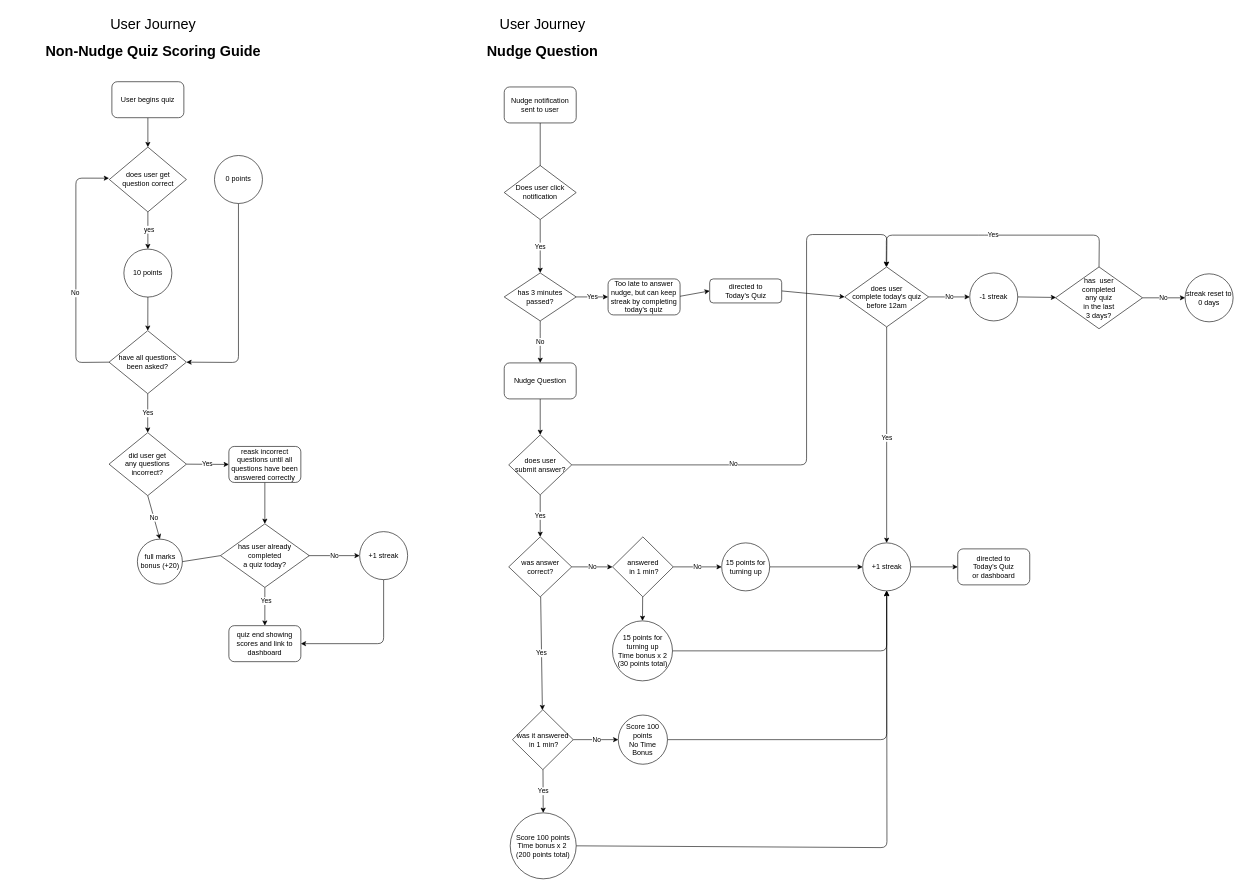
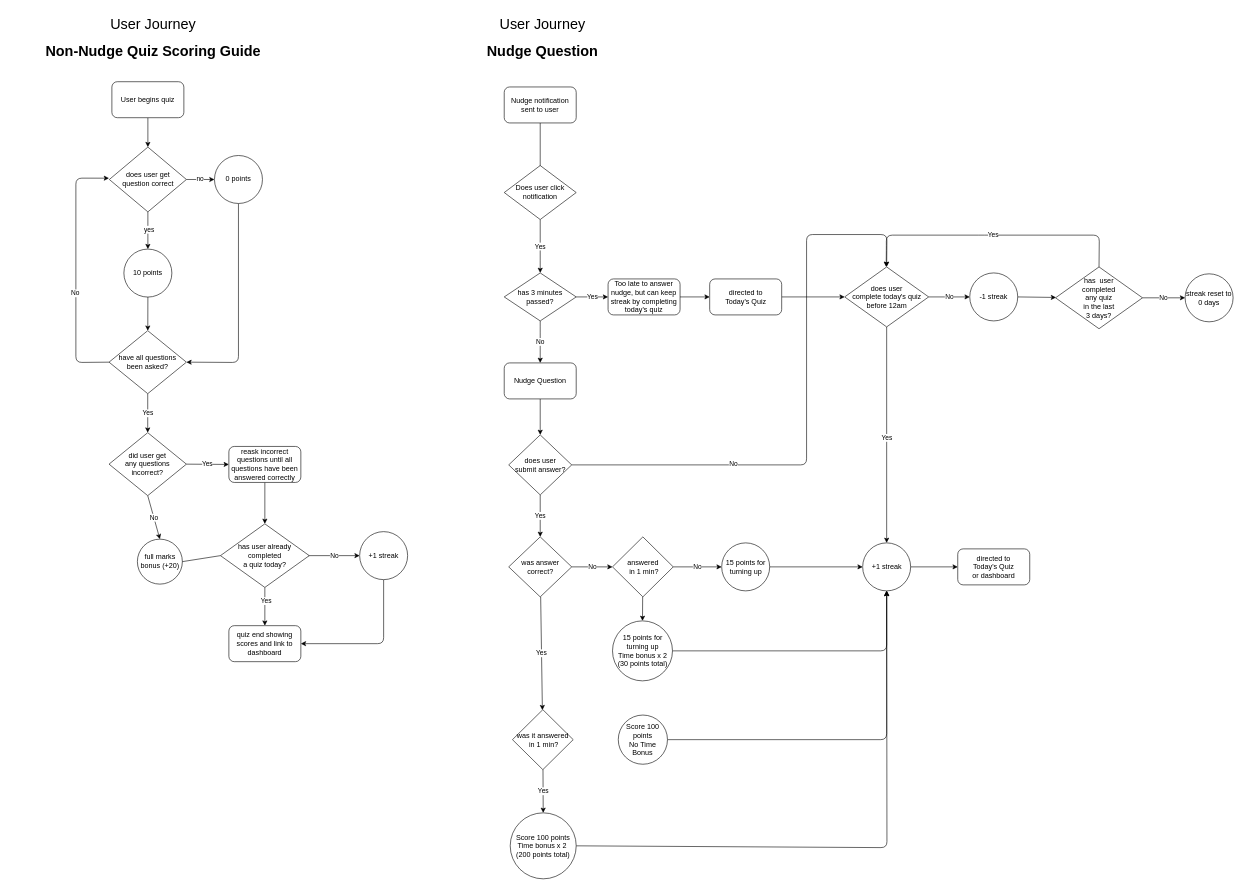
+ <mxCell id="54" value="no" style="edgeStyle=none;html=1;" edge="1" parent="1" source="55" target="59"><mxGeometry relative="1" as="geometry" /></mxCell>
- <mxCell id="8" value="directed to&lt;br&gt;Today's Quiz" style="rounded=1;whiteSpace=wrap;html=1;" vertex="1" parent="1"><mxGeometry x="1182.5" y="464" width="120" height="40" as="geometry" /></mxCell>
+ <mxCell id="8" value="directed to&lt;br&gt;Today's Quiz" style="rounded=1;whiteSpace=wrap;html=1;" vertex="1" parent="1"><mxGeometry x="1182.5" y="464" width="120" height="60" as="geometry" /></mxCell>
- <mxCell id="14" value="" style="edgeStyle=none;html=1;entryX=0;entryY=0.5;entryDx=0;entryDy=0;" edge="1" parent="1" source="17" target="26"><mxGeometry relative="1" as="geometry"><mxPoint x="1011.13" y="1232" as="targetPoint" /></mxGeometry></mxCell>
- <mxCell id="15" value="No" style="edgeLabel;html=1;align=center;verticalAlign=middle;resizable=0;points=[];" vertex="1" connectable="0" parent="14"><mxGeometry x="-0.391" y="2" relative="1" as="geometry"><mxPoint x="15" y="2" as="offset" /></mxGeometry></mxCell>
